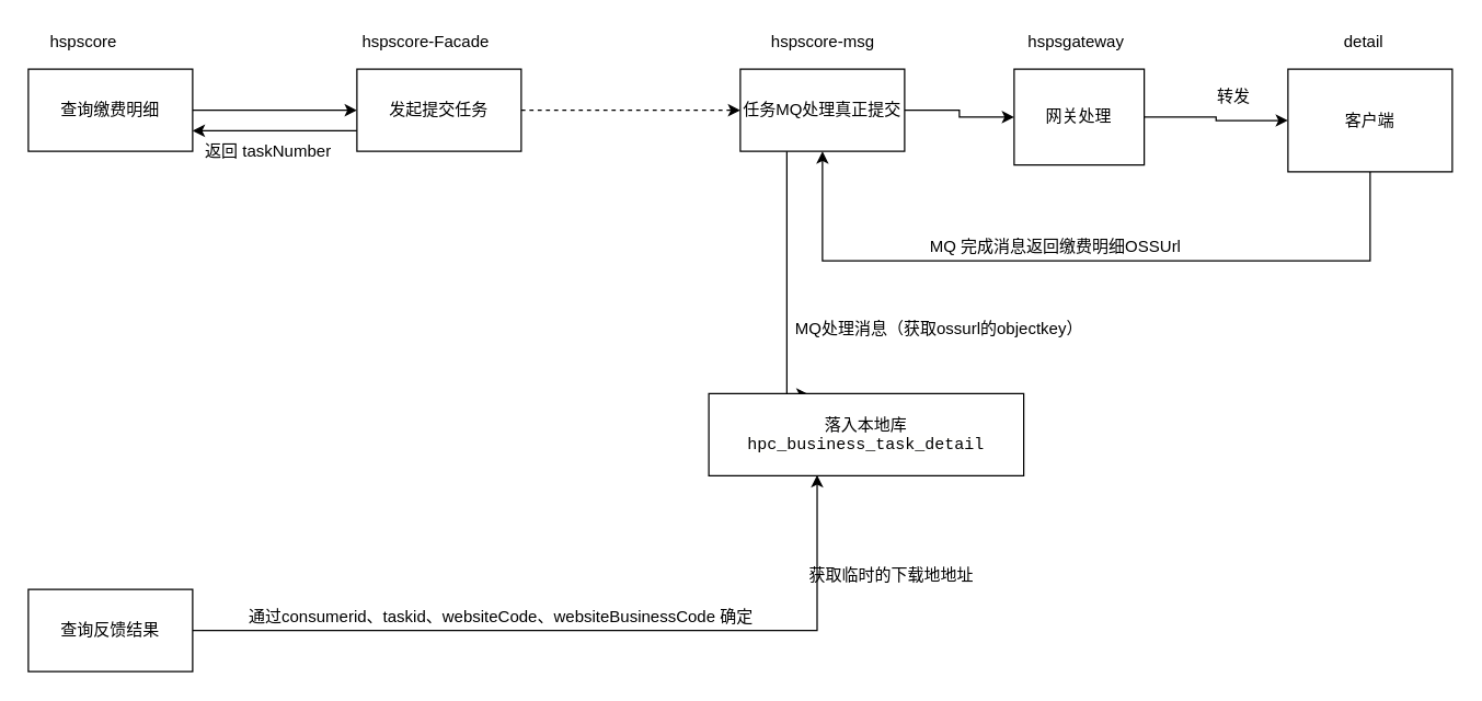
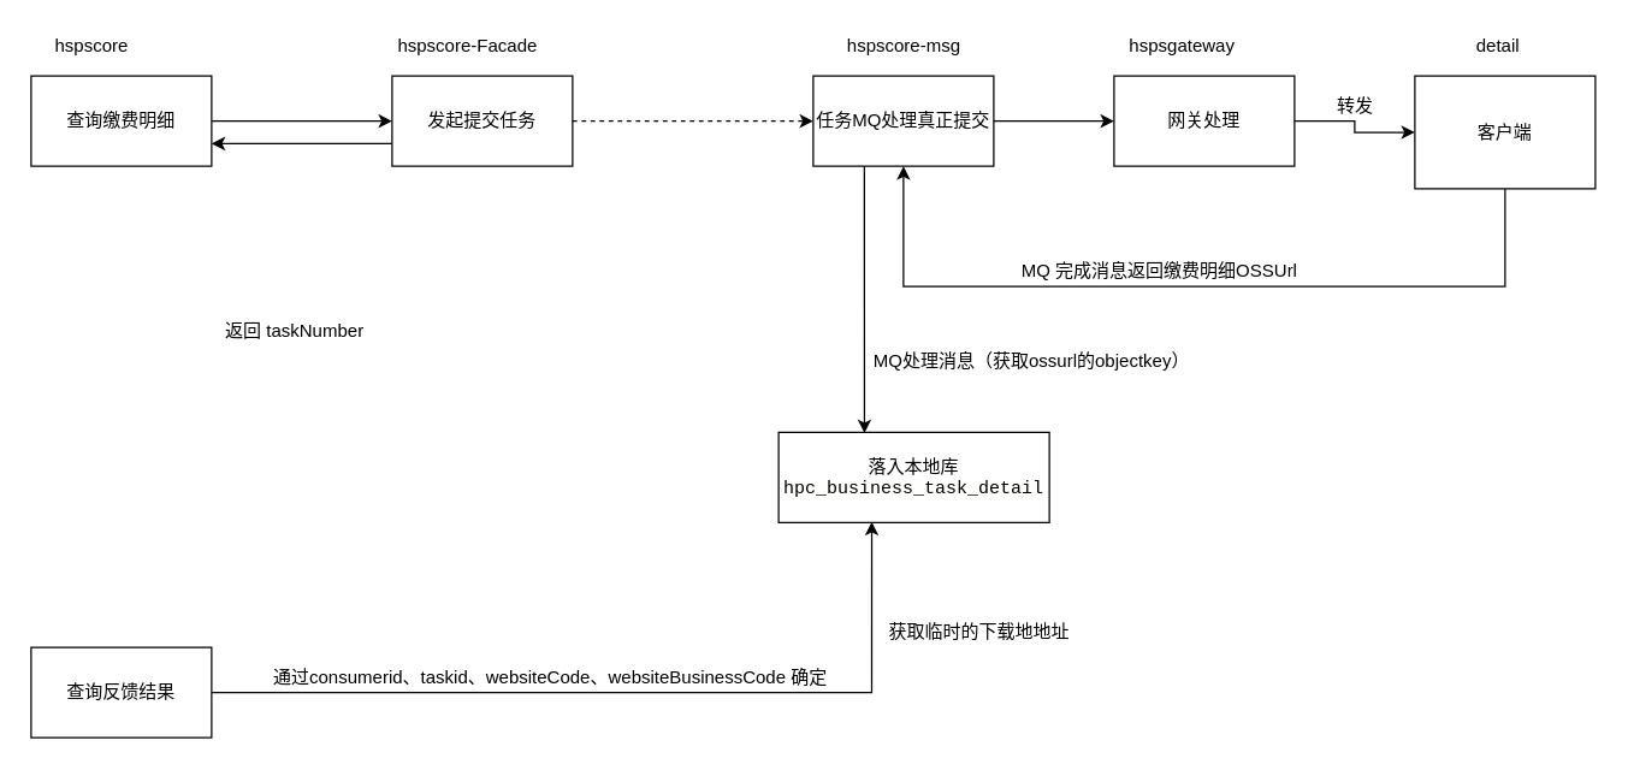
- <mxCell id="12" value="网关处理" style="whiteSpace=wrap;html=1;rounded=0;" vertex="1" parent="1"><mxGeometry x="740" y="50" width="95" height="70" as="geometry" /></mxCell>
+ <mxCell id="12" value="网关处理" style="whiteSpace=wrap;html=1;rounded=0;" vertex="1" parent="1"><mxGeometry x="740" y="50" width="120" height="60" as="geometry" /></mxCell>
- <mxCell id="10" value="返回 taskNumber" style="text;html=1;align=center;verticalAlign=middle;resizable=0;points=[];autosize=1;strokeColor=none;fillColor=none;" vertex="1" parent="1"><mxGeometry x="140" y="100" width="110" height="20" as="geometry" /></mxCell>
+ <mxCell id="10" value="返回 taskNumber" style="text;html=1;align=center;verticalAlign=middle;resizable=0;points=[];autosize=1;strokeColor=none;fillColor=none;" vertex="1" parent="1"><mxGeometry x="140" y="210" width="110" height="20" as="geometry" /></mxCell>
- <mxCell id="22" value="落入本地库&lt;span style=&quot;background-color: rgb(255 , 255 , 254) ; font-family: &amp;#34;menlo&amp;#34; , &amp;#34;monaco&amp;#34; , &amp;#34;courier new&amp;#34; , monospace&quot;&gt;hpc_business_task_detail&lt;/span&gt;" style="rounded=0;whiteSpace=wrap;html=1;" vertex="1" parent="1"><mxGeometry x="517" y="287" width="230" height="60" as="geometry" /></mxCell>
+ <mxCell id="22" value="落入本地库&lt;span style=&quot;background-color: rgb(255 , 255 , 254) ; font-family: &amp;#34;menlo&amp;#34; , &amp;#34;monaco&amp;#34; , &amp;#34;courier new&amp;#34; , monospace&quot;&gt;hpc_business_task_detail&lt;/span&gt;" style="rounded=0;whiteSpace=wrap;html=1;" vertex="1" parent="1"><mxGeometry x="517" y="287" width="180" height="60" as="geometry" /></mxCell>
